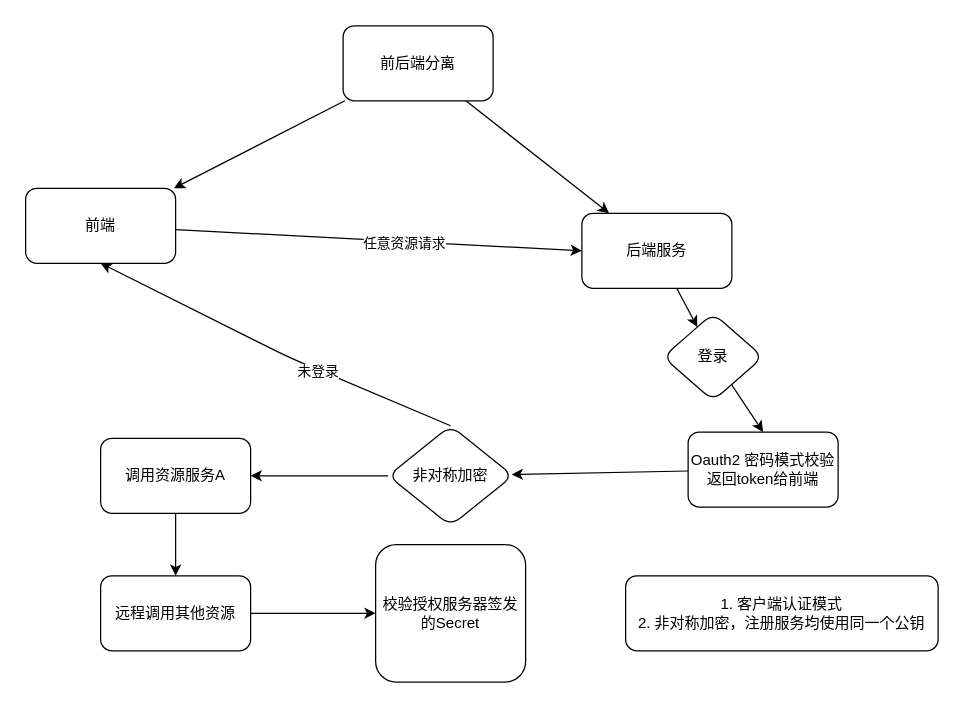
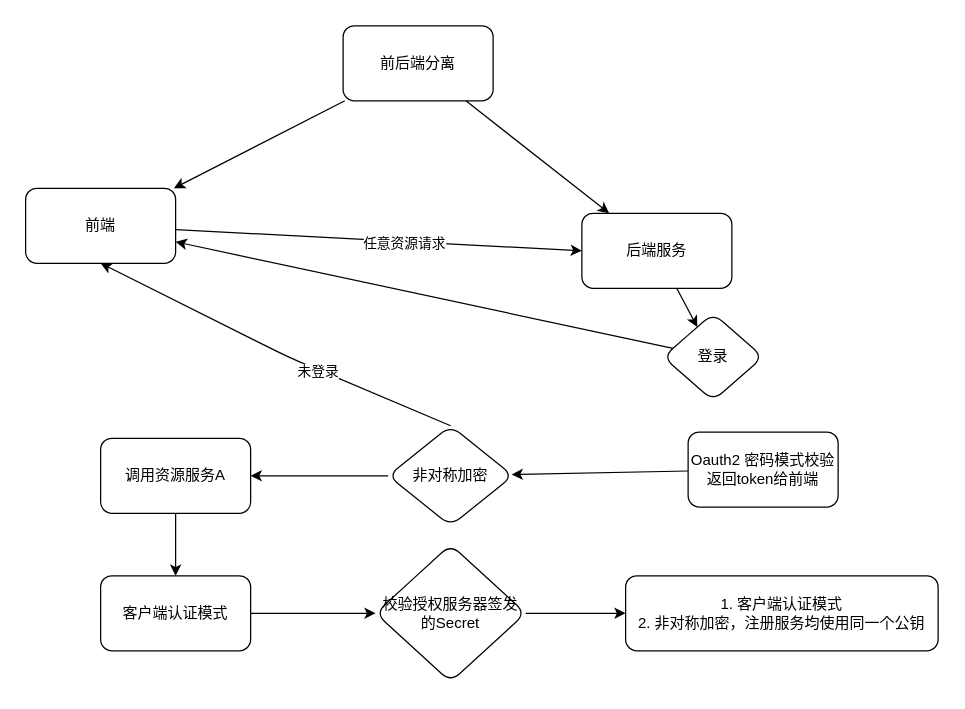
- <mxCell id="12" style="edgeStyle=none;html=1;entryX=0.5;entryY=0;entryDx=0;entryDy=0;" edge="1" parent="1" source="13" target="15"><mxGeometry relative="1" as="geometry" /></mxCell>
+ <mxCell id="12" style="edgeStyle=none;html=1;" edge="1" parent="1" source="13" target="7"><mxGeometry relative="1" as="geometry" /></mxCell>
- <mxCell id="21" value="远程调用其他资源" style="whiteSpace=wrap;html=1;rounded=1;" vertex="1" parent="1"><mxGeometry x="80" y="460" width="120" height="60" as="geometry" /></mxCell>
+ <mxCell id="21" value="客户端认证模式" style="whiteSpace=wrap;html=1;rounded=1;" vertex="1" parent="1"><mxGeometry x="80" y="460" width="120" height="60" as="geometry" /></mxCell>
- <mxCell id="23" value="校验授权服务器签发的Secret" style="whiteSpace=wrap;html=1;rounded=1;" vertex="1" parent="1"><mxGeometry x="300" y="435" width="120" height="110" as="geometry" /></mxCell>
+ <mxCell id="23" value="校验授权服务器签发的Secret" style="rhombus;whiteSpace=wrap;html=1;rounded=1;" vertex="1" parent="1"><mxGeometry x="300" y="435" width="120" height="110" as="geometry" /></mxCell>
+ <mxCell id="22" value="" style="edgeStyle=none;html=1;" edge="1" parent="1" source="23" target="24"><mxGeometry relative="1" as="geometry" /></mxCell>
